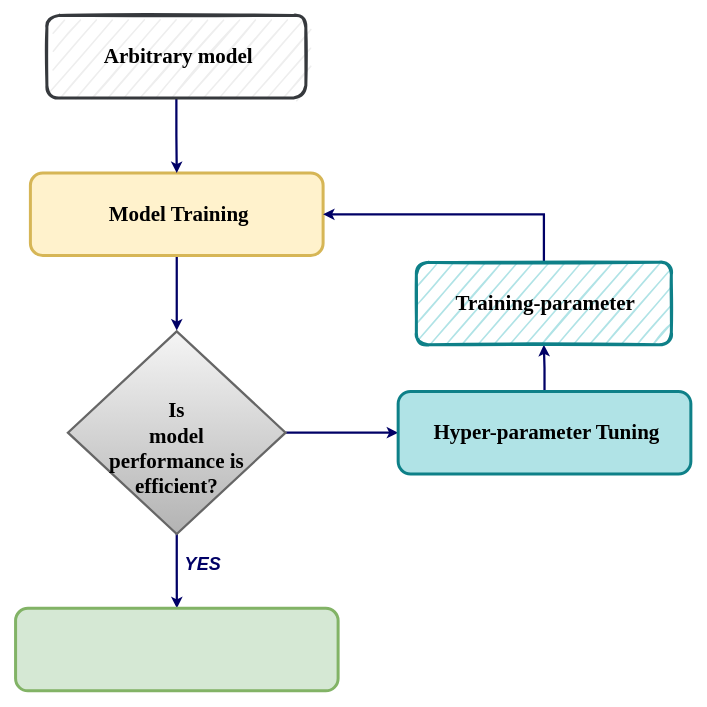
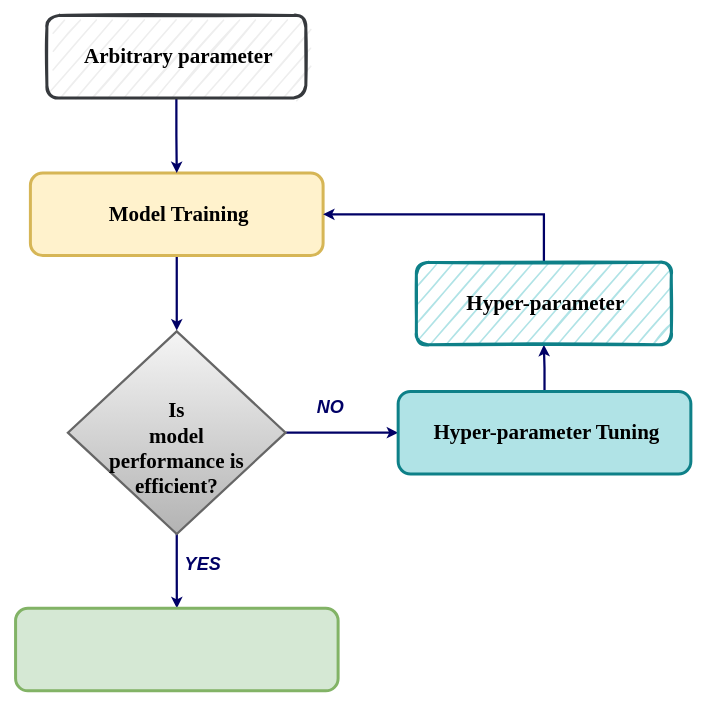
- <mxCell id="14" value="&lt;font face=&quot;Comic Sans MS&quot; size=&quot;1&quot; style=&quot;&quot;&gt;&lt;b style=&quot;font-size: 28px;&quot;&gt;Arbitrary model&lt;/b&gt;&lt;/font&gt;" style="text;html=1;strokeColor=none;fillColor=none;align=center;verticalAlign=middle;whiteSpace=wrap;rounded=0;" vertex="1" parent="1"><mxGeometry x="76.5" y="27.5" width="320.5" height="92.5" as="geometry" /></mxCell>
+ <mxCell id="14" value="&lt;font face=&quot;Comic Sans MS&quot; size=&quot;1&quot; style=&quot;&quot;&gt;&lt;b style=&quot;font-size: 28px;&quot;&gt;Arbitrary parameter&lt;/b&gt;&lt;/font&gt;" style="text;html=1;strokeColor=none;fillColor=none;align=center;verticalAlign=middle;whiteSpace=wrap;rounded=0;" vertex="1" parent="1"><mxGeometry x="76.5" y="27.5" width="320.5" height="92.5" as="geometry" /></mxCell>
- <mxCell id="20" value="&lt;b style=&quot;font-family: &amp;quot;Comic Sans MS&amp;quot;; font-size: 28px;&quot;&gt;Training-parameter&lt;/b&gt;" style="text;html=1;strokeColor=none;fillColor=none;align=center;verticalAlign=middle;whiteSpace=wrap;rounded=0;" vertex="1" parent="1"><mxGeometry x="568.75" y="356.5" width="315.25" height="92.5" as="geometry" /></mxCell>
+ <mxCell id="20" value="&lt;b style=&quot;font-family: &amp;quot;Comic Sans MS&amp;quot;; font-size: 28px;&quot;&gt;Hyper-parameter&lt;/b&gt;" style="text;html=1;strokeColor=none;fillColor=none;align=center;verticalAlign=middle;whiteSpace=wrap;rounded=0;" vertex="1" parent="1"><mxGeometry x="568.75" y="356.5" width="315.25" height="92.5" as="geometry" /></mxCell>
+ <mxCell id="17" value="&lt;font color=&quot;#000066&quot; size=&quot;1&quot; style=&quot;&quot;&gt;&lt;b style=&quot;&quot;&gt;&lt;i style=&quot;font-size: 24px;&quot;&gt;NO&lt;/i&gt;&lt;/b&gt;&lt;/font&gt;" style="text;html=1;strokeColor=none;fillColor=none;align=center;verticalAlign=middle;whiteSpace=wrap;rounded=0;" vertex="1" parent="1"><mxGeometry x="410" y="521" width="60" height="42.5" as="geometry" /></mxCell>
